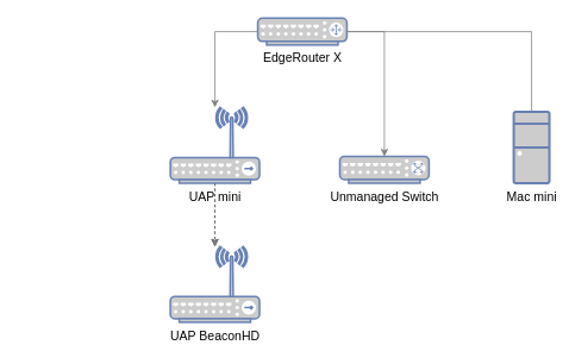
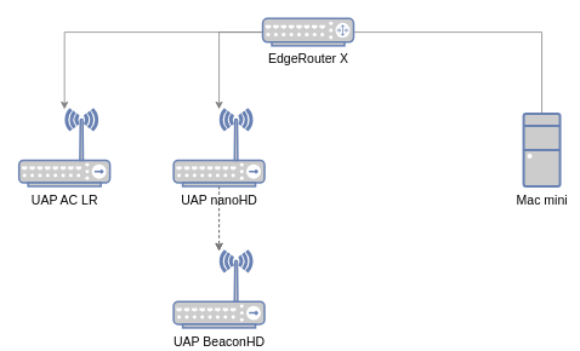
+ <mxCell id="10" style="edgeStyle=orthogonalEdgeStyle;rounded=0;orthogonalLoop=1;jettySize=auto;html=1;fontColor=#666666;fontSize=14;strokeColor=#808080;" edge="1" parent="1" source="12" target="3"><mxGeometry relative="1" as="geometry" /></mxCell>
+ <mxCell id="3" value="UAP AC LR" style="fontColor=#000000;verticalAlign=top;verticalLabelPosition=bottom;labelPosition=center;align=center;html=1;outlineConnect=0;fillColor=#CCCCCC;strokeColor=#6881B3;gradientColor=none;gradientDirection=north;strokeWidth=2;shape=mxgraph.networks.wireless_hub;fontSize=14;" vertex="1" parent="1"><mxGeometry x="20" y="120" width="100" height="85" as="geometry" /></mxCell>
- <mxCell id="9" style="edgeStyle=orthogonalEdgeStyle;rounded=0;orthogonalLoop=1;jettySize=auto;html=1;entryX=0.5;entryY=0;entryDx=0;entryDy=0;entryPerimeter=0;fontColor=#666666;fontSize=14;strokeColor=#808080;exitX=1;exitY=0.5;exitDx=0;exitDy=0;exitPerimeter=0;" edge="1" parent="1" source="12" target="2"><mxGeometry relative="1" as="geometry" /></mxCell>
- <mxCell id="2" value="Unmanaged Switch" style="fontColor=#000000;verticalAlign=top;verticalLabelPosition=bottom;labelPosition=center;align=center;html=1;outlineConnect=0;fillColor=#CCCCCC;strokeColor=#6881B3;gradientColor=none;gradientDirection=north;strokeWidth=2;shape=mxgraph.networks.switch;fontSize=14;" vertex="1" parent="1"><mxGeometry x="380" y="175" width="100" height="30" as="geometry" /></mxCell>
- <mxCell id="6" value="UAP mini" style="fontColor=#000000;verticalAlign=top;verticalLabelPosition=bottom;labelPosition=center;align=center;html=1;outlineConnect=0;fillColor=#CCCCCC;strokeColor=#6881B3;gradientColor=none;gradientDirection=north;strokeWidth=2;shape=mxgraph.networks.wireless_hub;fontSize=14;" vertex="1" parent="1"><mxGeometry x="190" y="120" width="100" height="85" as="geometry" /></mxCell>
+ <mxCell id="6" value="UAP nanoHD" style="fontColor=#000000;verticalAlign=top;verticalLabelPosition=bottom;labelPosition=center;align=center;html=1;outlineConnect=0;fillColor=#CCCCCC;strokeColor=#6881B3;gradientColor=none;gradientDirection=north;strokeWidth=2;shape=mxgraph.networks.wireless_hub;fontSize=14;" vertex="1" parent="1"><mxGeometry x="190" y="120" width="100" height="85" as="geometry" /></mxCell>
